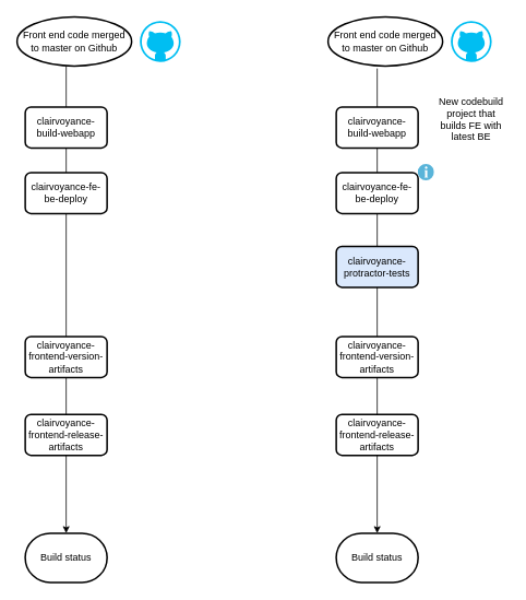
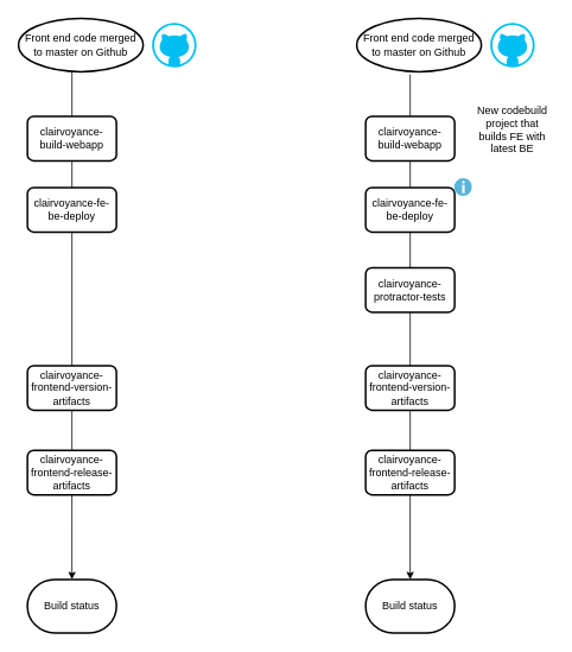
- <mxCell id="13" value="clairvoyance-protractor-tests" style="rounded=1;whiteSpace=wrap;html=1;absoluteArcSize=1;arcSize=14;strokeWidth=2;fillColor=#dae8fc;" vertex="1" parent="1"><mxGeometry x="410" y="300" width="100" height="50" as="geometry" /></mxCell>
+ <mxCell id="13" value="clairvoyance-protractor-tests" style="rounded=1;whiteSpace=wrap;html=1;absoluteArcSize=1;arcSize=14;strokeWidth=2;" vertex="1" parent="1"><mxGeometry x="410" y="300" width="100" height="50" as="geometry" /></mxCell>
